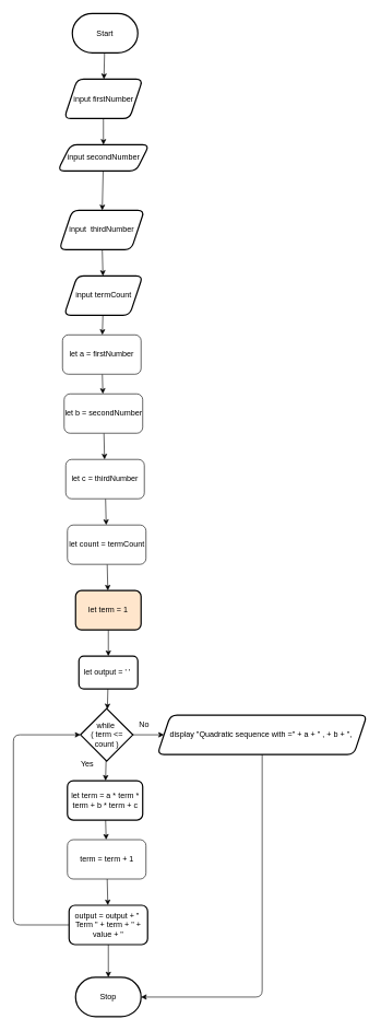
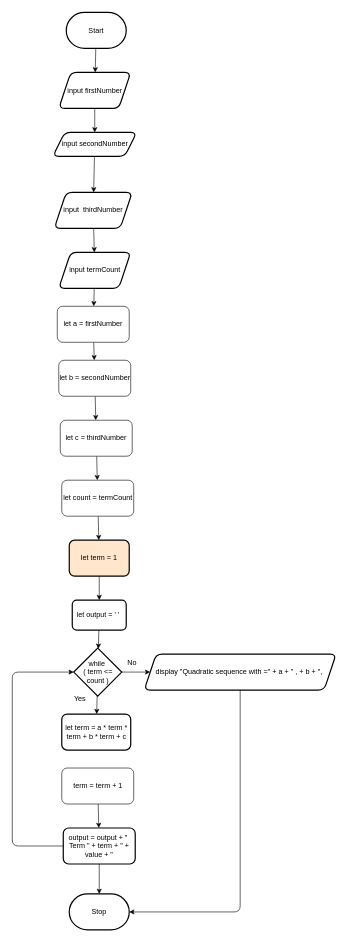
- <mxCell id="19" value="" style="edgeStyle=none;html=1;" edge="1" parent="1" source="20" target="37"><mxGeometry relative="1" as="geometry" /></mxCell>
